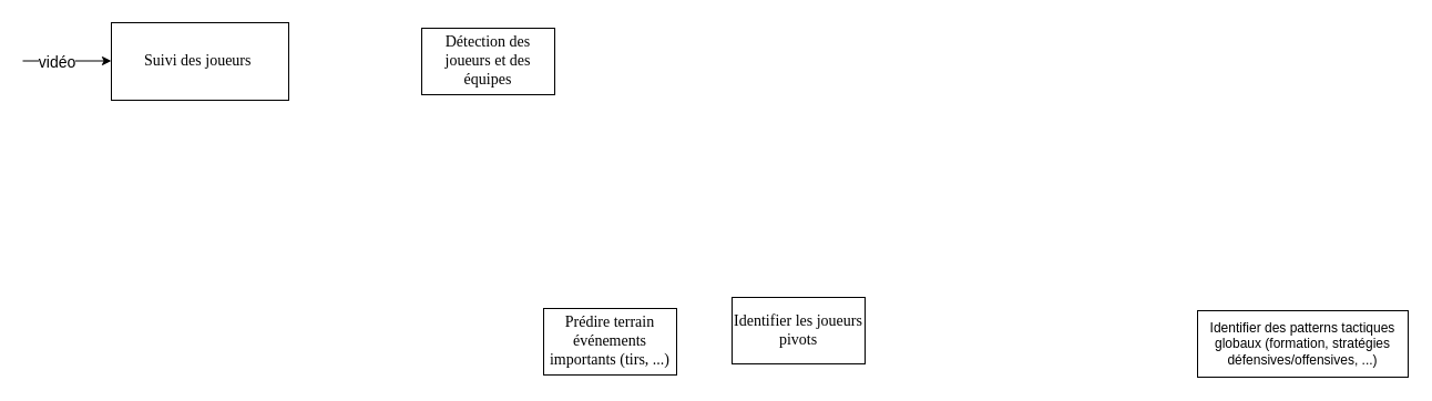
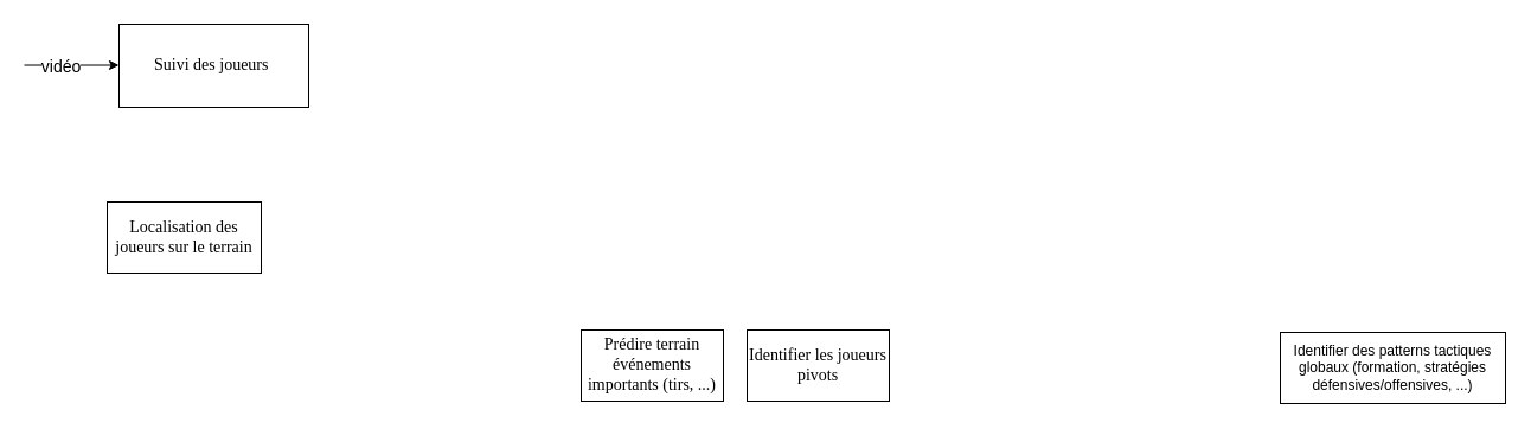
- <mxCell id="2" value="&lt;font face=&quot;Times New Roman&quot; style=&quot;font-size: 14px;&quot;&gt;Détection des joueurs et des équipes&lt;/font&gt;" style="whiteSpace=wrap;html=1;" parent="1" vertex="1"><mxGeometry x="380" y="25" width="120" height="60" as="geometry" /></mxCell>
+ <mxCell id="4" value="&lt;font face=&quot;Times New Roman&quot; style=&quot;font-size: 14px;&quot;&gt;Localisation des joueurs sur le terrain&lt;/font&gt;" style="whiteSpace=wrap;html=1;" parent="1" vertex="1"><mxGeometry x="90" y="170" width="130" height="60" as="geometry" /></mxCell>
- <mxCell id="6" value="&lt;font face=&quot;Times New Roman&quot; style=&quot;font-size: 14px;&quot;&gt;Identifier les joueurs pivots&lt;/font&gt;" style="whiteSpace=wrap;html=1;" parent="1" vertex="1"><mxGeometry x="660" y="268" width="120" height="60" as="geometry" /></mxCell>
+ <mxCell id="6" value="&lt;font face=&quot;Times New Roman&quot; style=&quot;font-size: 14px;&quot;&gt;Identifier les joueurs pivots&lt;/font&gt;" style="whiteSpace=wrap;html=1;" parent="1" vertex="1"><mxGeometry x="630" y="278" width="120" height="60" as="geometry" /></mxCell>
